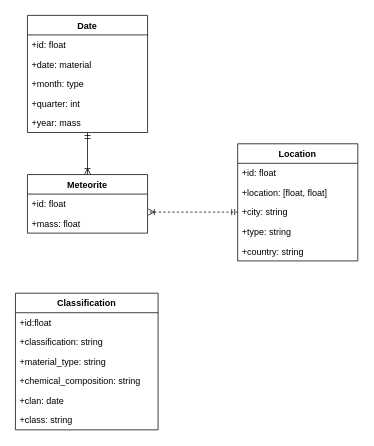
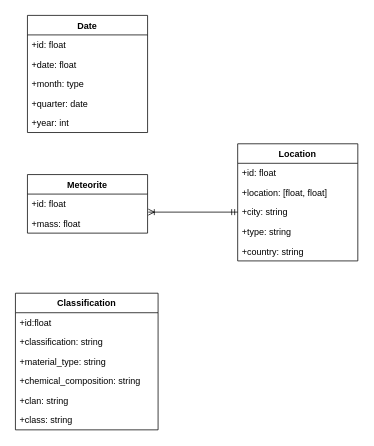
- <mxCell id="8" value="  +date: material" style="text;strokeColor=none;fillColor=none;align=left;verticalAlign=top;spacingLeft=4;spacingRight=4;overflow=hidden;rotatable=0;points=[[0,0.5],[1,0.5]];portConstraint=eastwest;" vertex="1" parent="6"><mxGeometry y="52" width="160" height="26" as="geometry" /></mxCell>
+ <mxCell id="8" value="  +date: float" style="text;strokeColor=none;fillColor=none;align=left;verticalAlign=top;spacingLeft=4;spacingRight=4;overflow=hidden;rotatable=0;points=[[0,0.5],[1,0.5]];portConstraint=eastwest;" vertex="1" parent="6"><mxGeometry y="52" width="160" height="26" as="geometry" /></mxCell>
- <mxCell id="10" value="  +quarter: int" style="text;strokeColor=none;fillColor=none;align=left;verticalAlign=top;spacingLeft=4;spacingRight=4;overflow=hidden;rotatable=0;points=[[0,0.5],[1,0.5]];portConstraint=eastwest;" vertex="1" parent="6"><mxGeometry y="104" width="160" height="26" as="geometry" /></mxCell>
+ <mxCell id="10" value="  +quarter: date" style="text;strokeColor=none;fillColor=none;align=left;verticalAlign=top;spacingLeft=4;spacingRight=4;overflow=hidden;rotatable=0;points=[[0,0.5],[1,0.5]];portConstraint=eastwest;" vertex="1" parent="6"><mxGeometry y="104" width="160" height="26" as="geometry" /></mxCell>
- <mxCell id="11" value="  +year: mass" style="text;strokeColor=none;fillColor=none;align=left;verticalAlign=top;spacingLeft=4;spacingRight=4;overflow=hidden;rotatable=0;points=[[0,0.5],[1,0.5]];portConstraint=eastwest;" vertex="1" parent="6"><mxGeometry y="130" width="160" height="26" as="geometry" /></mxCell>
+ <mxCell id="11" value="  +year: int" style="text;strokeColor=none;fillColor=none;align=left;verticalAlign=top;spacingLeft=4;spacingRight=4;overflow=hidden;rotatable=0;points=[[0,0.5],[1,0.5]];portConstraint=eastwest;" vertex="1" parent="6"><mxGeometry y="130" width="160" height="26" as="geometry" /></mxCell>
- <mxCell id="5" style="edgeStyle=orthogonalEdgeStyle;rounded=0;orthogonalLoop=1;jettySize=auto;html=1;entryX=0.5;entryY=0;entryDx=0;entryDy=0;endArrow=ERoneToMany;endFill=0;startArrow=ERmandOne;startFill=0;" edge="1" parent="1" source="6" target="2"><mxGeometry relative="1" as="geometry" /></mxCell>
- <mxCell id="25" style="edgeStyle=orthogonalEdgeStyle;rounded=0;orthogonalLoop=1;jettySize=auto;html=1;entryX=1.006;entryY=-0.077;entryDx=0;entryDy=0;entryPerimeter=0;endArrow=ERoneToMany;endFill=0;startArrow=ERmandOne;startFill=0;dashed=1;" edge="1" parent="1" source="15" target="4"><mxGeometry relative="1" as="geometry" /></mxCell>
+ <mxCell id="25" style="edgeStyle=orthogonalEdgeStyle;rounded=0;orthogonalLoop=1;jettySize=auto;html=1;entryX=1.006;entryY=-0.077;entryDx=0;entryDy=0;entryPerimeter=0;endArrow=ERoneToMany;endFill=0;startArrow=ERmandOne;startFill=0;" edge="1" parent="1" source="15" target="4"><mxGeometry relative="1" as="geometry" /></mxCell>
- <mxCell id="23" value="  +clan: date" style="text;strokeColor=none;fillColor=none;align=left;verticalAlign=top;spacingLeft=4;spacingRight=4;overflow=hidden;rotatable=0;points=[[0,0.5],[1,0.5]];portConstraint=eastwest;" vertex="1" parent="18"><mxGeometry y="130" width="190" height="26" as="geometry" /></mxCell>
+ <mxCell id="23" value="  +clan: string" style="text;strokeColor=none;fillColor=none;align=left;verticalAlign=top;spacingLeft=4;spacingRight=4;overflow=hidden;rotatable=0;points=[[0,0.5],[1,0.5]];portConstraint=eastwest;" vertex="1" parent="18"><mxGeometry y="130" width="190" height="26" as="geometry" /></mxCell>
